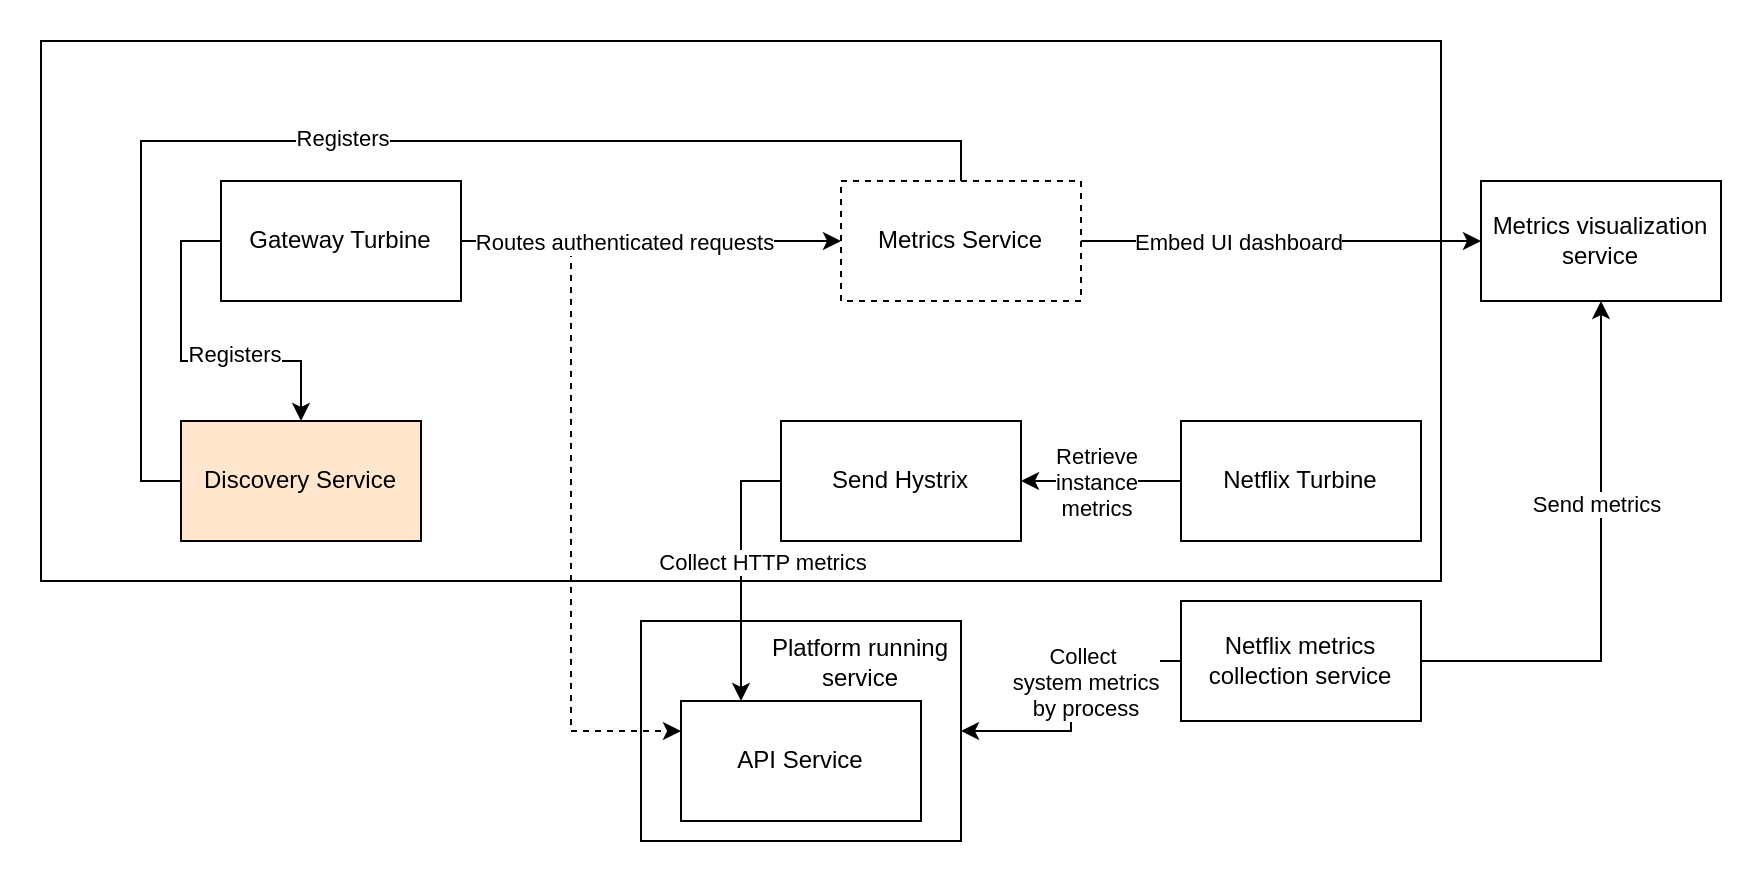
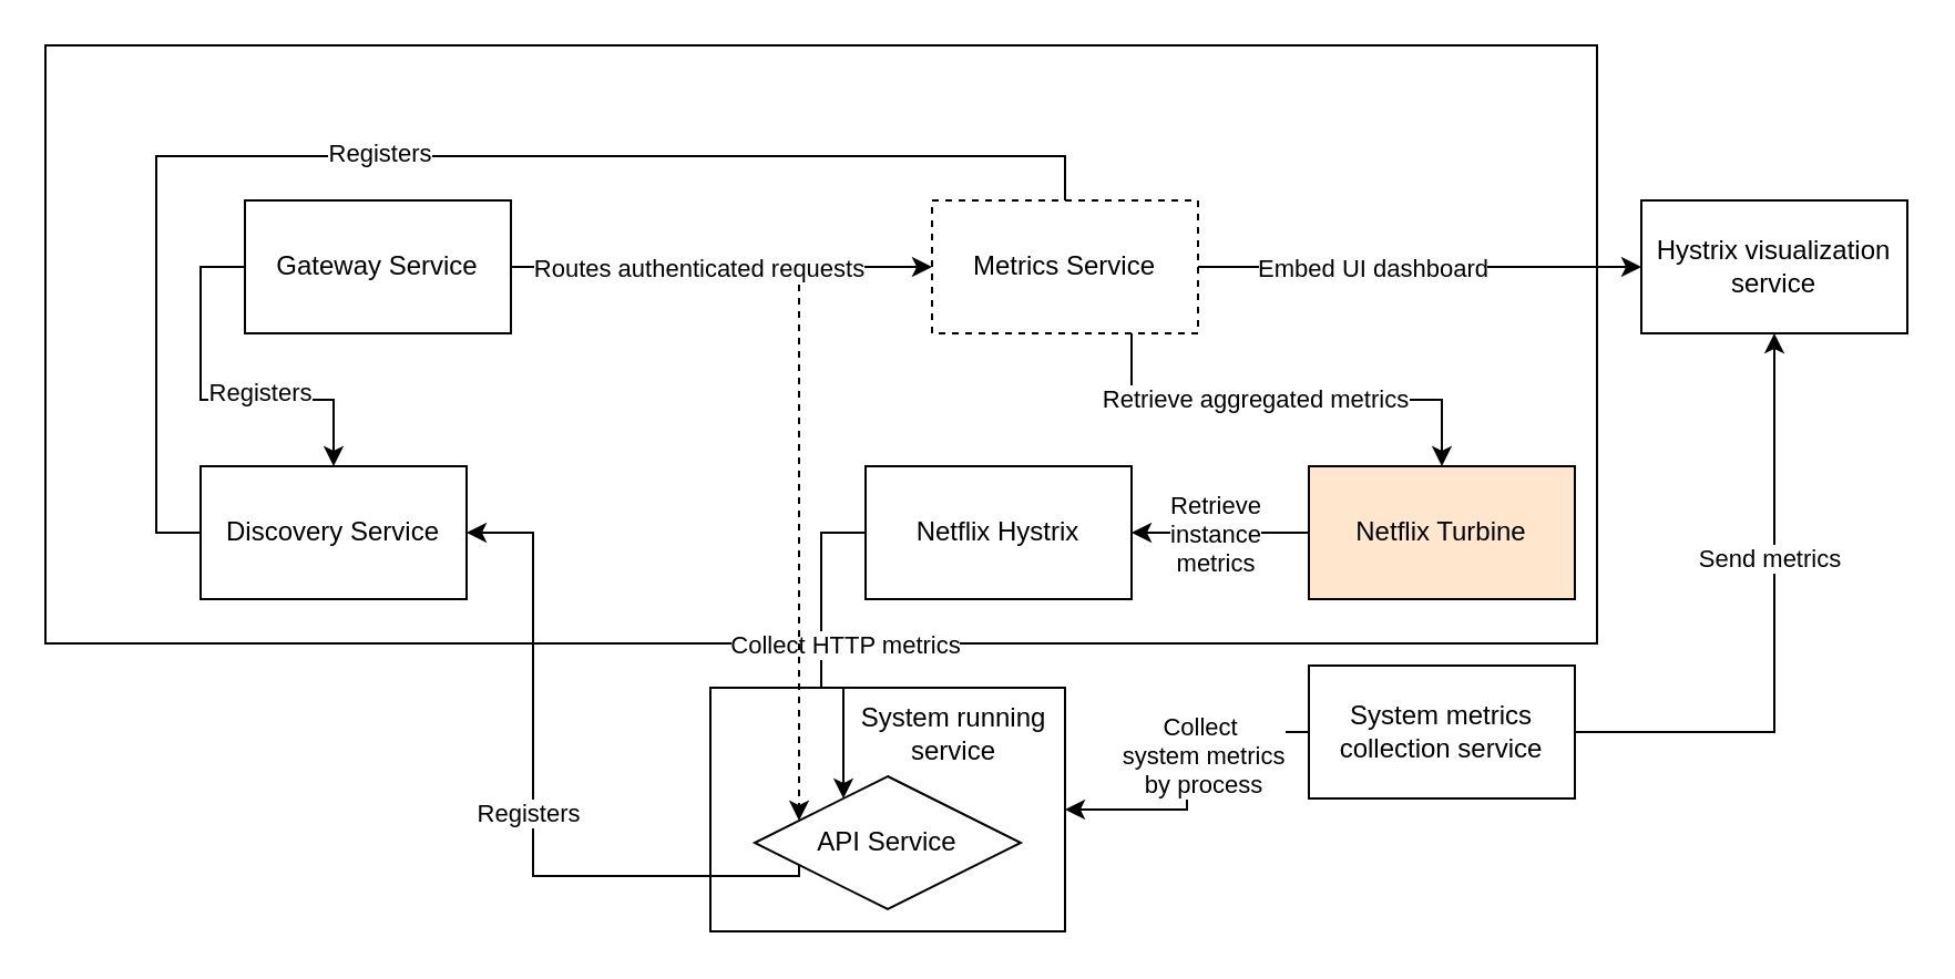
- <mxCell id="8" value="Gateway Turbine" style="rounded=0;whiteSpace=wrap;html=1;" vertex="1" parent="6"><mxGeometry x="90" y="70" width="120" height="60" as="geometry" /></mxCell>
+ <mxCell id="8" value="Gateway Service" style="rounded=0;whiteSpace=wrap;html=1;" vertex="1" parent="6"><mxGeometry x="90" y="70" width="120" height="60" as="geometry" /></mxCell>
- <mxCell id="33" value="Metrics visualization service" style="rounded=0;whiteSpace=wrap;html=1;" vertex="1" parent="1"><mxGeometry x="740" y="90" width="120" height="60" as="geometry" /></mxCell>
+ <mxCell id="33" value="Hystrix visualization service" style="rounded=0;whiteSpace=wrap;html=1;" vertex="1" parent="1"><mxGeometry x="740" y="90" width="120" height="60" as="geometry" /></mxCell>
+ <mxCell id="17" style="edgeStyle=orthogonalEdgeStyle;rounded=0;orthogonalLoop=1;jettySize=auto;html=1;exitX=0.75;exitY=1;exitDx=0;exitDy=0;entryX=0.5;entryY=0;entryDx=0;entryDy=0;" edge="1" parent="6" source="9" target="16"><mxGeometry relative="1" as="geometry" /></mxCell>
+ <mxCell id="18" value="Retrieve aggregated&amp;nbsp;metrics" style="edgeLabel;html=1;align=center;verticalAlign=middle;resizable=0;points=[];" vertex="1" connectable="0" parent="17"><mxGeometry x="0.474" y="1" relative="1" as="geometry"><mxPoint x="-62" as="offset" /></mxGeometry></mxCell>
- <mxCell id="11" value="Discovery Service" style="rounded=0;whiteSpace=wrap;html=1;fillColor=#ffe6cc;" vertex="1" parent="6"><mxGeometry x="70" y="190" width="120" height="60" as="geometry" /></mxCell>
+ <mxCell id="11" value="Discovery Service" style="rounded=0;whiteSpace=wrap;html=1;" vertex="1" parent="6"><mxGeometry x="70" y="190" width="120" height="60" as="geometry" /></mxCell>
- <mxCell id="19" value="Send Hystrix" style="whiteSpace=wrap;html=1;" vertex="1" parent="6"><mxGeometry x="370" y="190" width="120" height="60" as="geometry" /></mxCell>
+ <mxCell id="19" value="Netflix Hystrix" style="whiteSpace=wrap;html=1;" vertex="1" parent="6"><mxGeometry x="370" y="190" width="120" height="60" as="geometry" /></mxCell>
- <mxCell id="16" value="Netflix Turbine" style="whiteSpace=wrap;html=1;" vertex="1" parent="6"><mxGeometry x="570" y="190" width="120" height="60" as="geometry" /></mxCell>
+ <mxCell id="16" value="Netflix Turbine" style="whiteSpace=wrap;html=1;fillColor=#ffe6cc;" vertex="1" parent="6"><mxGeometry x="570" y="190" width="120" height="60" as="geometry" /></mxCell>
- <mxCell id="32" value="Netflix metrics collection service" style="rounded=0;whiteSpace=wrap;html=1;" vertex="1" parent="1"><mxGeometry x="590" y="300" width="120" height="60" as="geometry" /></mxCell>
+ <mxCell id="32" value="System metrics collection service" style="rounded=0;whiteSpace=wrap;html=1;" vertex="1" parent="1"><mxGeometry x="590" y="300" width="120" height="60" as="geometry" /></mxCell>
- <mxCell id="5" value="Platform running service" style="text;html=1;strokeColor=none;fillColor=none;align=center;verticalAlign=middle;whiteSpace=wrap;rounded=0;" vertex="1" parent="2"><mxGeometry x="50" y="20" width="120" as="geometry" /></mxCell>
+ <mxCell id="5" value="System running service" style="text;html=1;strokeColor=none;fillColor=none;align=center;verticalAlign=middle;whiteSpace=wrap;rounded=0;" vertex="1" parent="2"><mxGeometry x="50" y="20" width="120" as="geometry" /></mxCell>
+ <mxCell id="24" style="edgeStyle=orthogonalEdgeStyle;rounded=0;orthogonalLoop=1;jettySize=auto;html=1;exitX=0;exitY=0.75;exitDx=0;exitDy=0;entryX=1;entryY=0.5;entryDx=0;entryDy=0;" edge="1" parent="1" source="4" target="11"><mxGeometry relative="1" as="geometry"><Array as="points"><mxPoint x="240" y="395" /><mxPoint x="240" y="240" /></Array></mxGeometry></mxCell>
+ <mxCell id="25" value="Registers" style="edgeLabel;html=1;align=center;verticalAlign=middle;resizable=0;points=[];" vertex="1" connectable="0" parent="24"><mxGeometry x="-0.008" y="3" relative="1" as="geometry"><mxPoint as="offset" /></mxGeometry></mxCell>
- <mxCell id="4" value="API Service" style="rounded=0;whiteSpace=wrap;html=1;" vertex="1" parent="2"><mxGeometry x="20" y="40" width="120" height="60" as="geometry" /></mxCell>
+ <mxCell id="4" value="API Service" style="rhombus;whiteSpace=wrap;html=1;" vertex="1" parent="2"><mxGeometry x="20" y="40" width="120" height="60" as="geometry" /></mxCell>
